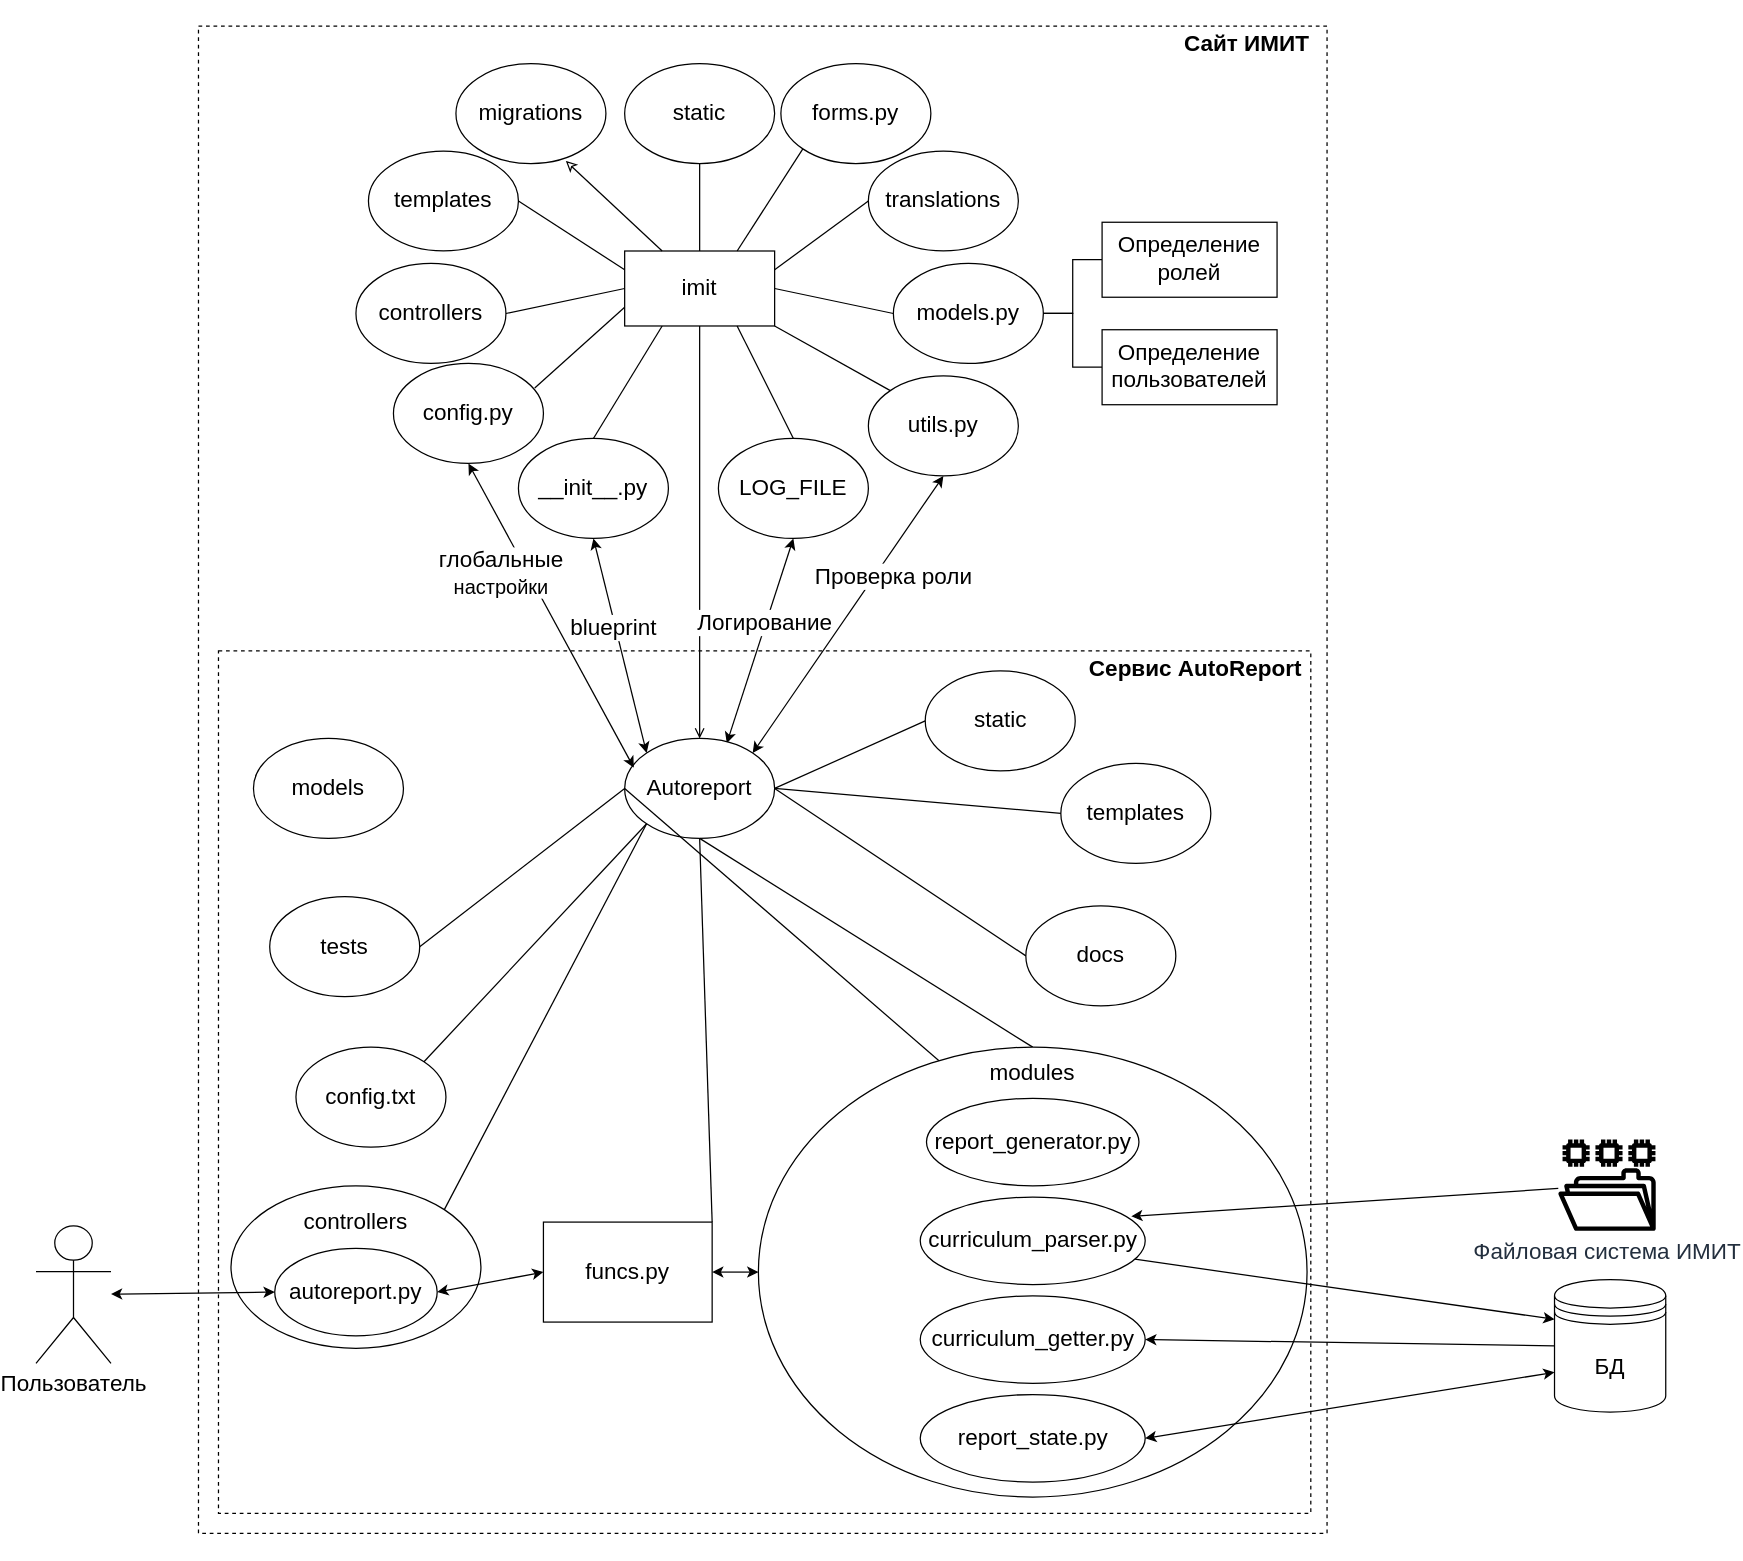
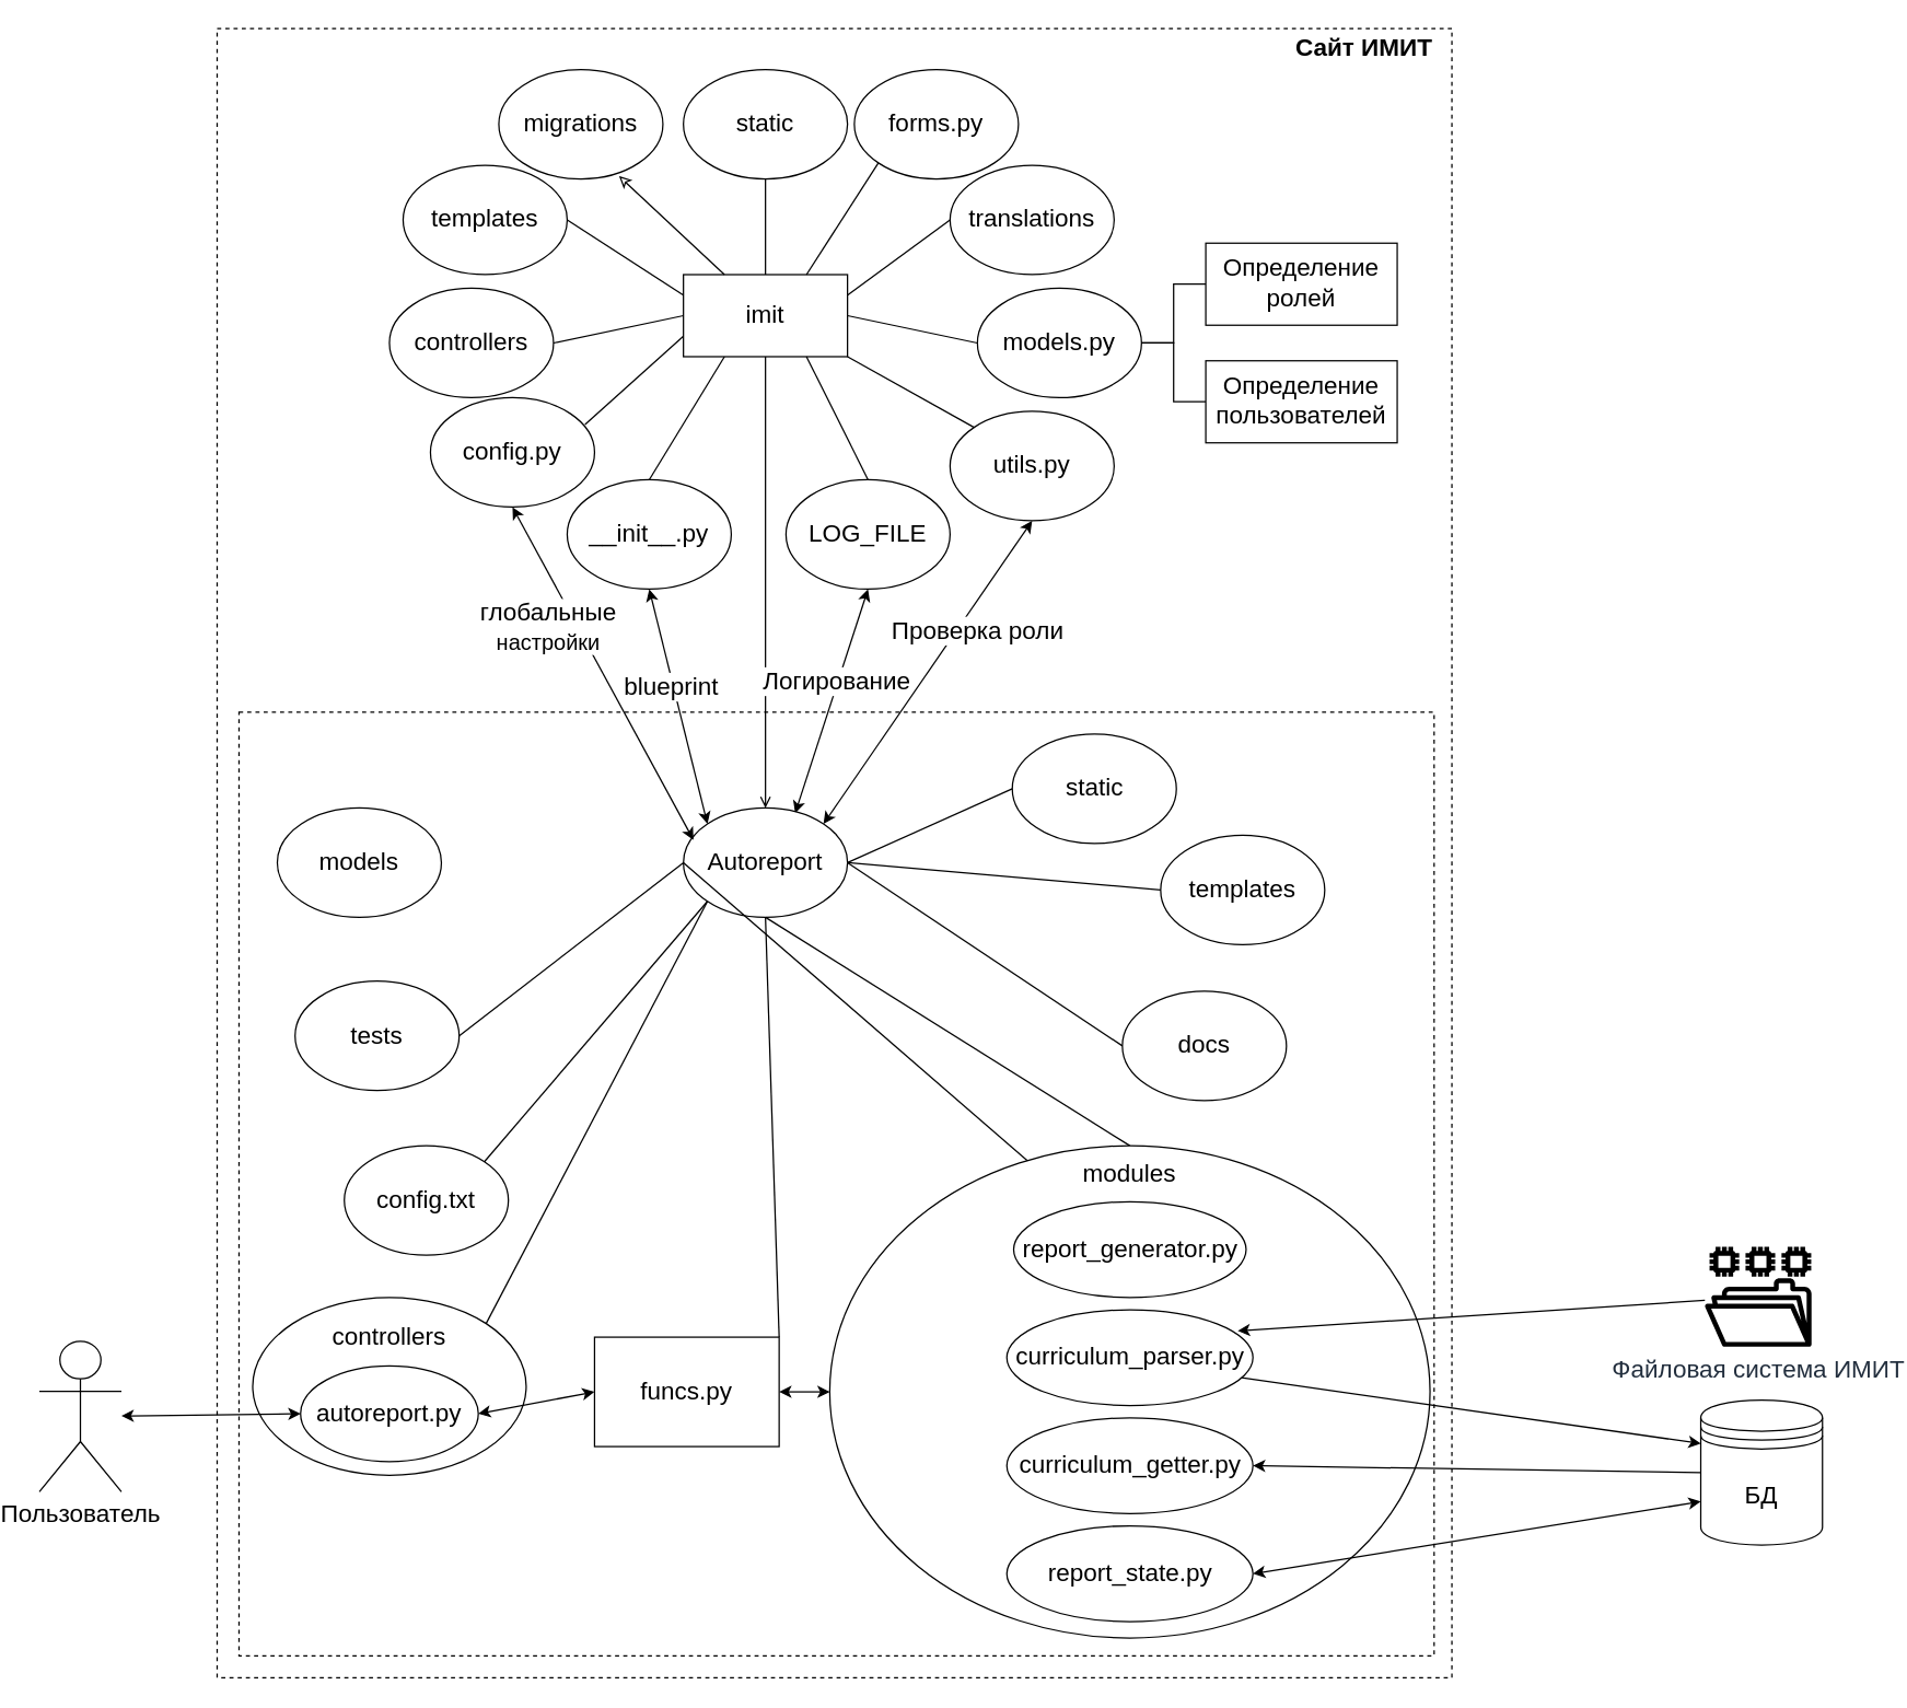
- <mxCell id="51" value="&lt;font style=&quot;font-size: 18px;&quot;&gt;&lt;b&gt;Сервис AutoReport&lt;/b&gt;&lt;/font&gt; " style="text;html=1;strokeColor=none;fillColor=none;align=center;verticalAlign=middle;whiteSpace=wrap;rounded=0;" vertex="1" parent="1"><mxGeometry x="859" y="520.33" width="178" height="30" as="geometry" /></mxCell>
- <mxCell id="43" value="&lt;font style=&quot;font-size: 18px;&quot;&gt;config.txt&lt;/font&gt;" style="ellipse;whiteSpace=wrap;html=1;" vertex="1" parent="1"><mxGeometry x="228" y="837.333" width="120" height="80" as="geometry" /></mxCell>
+ <mxCell id="43" value="&lt;font style=&quot;font-size: 18px;&quot;&gt;config.txt&lt;/font&gt;" style="ellipse;whiteSpace=wrap;html=1;" vertex="1" parent="1"><mxGeometry x="243" y="837.333" width="120" height="80" as="geometry" /></mxCell>
